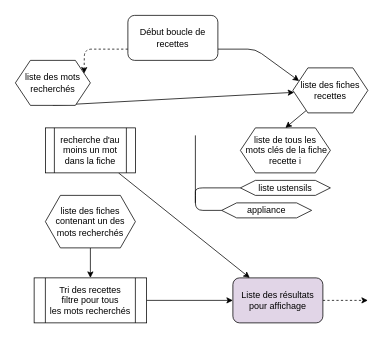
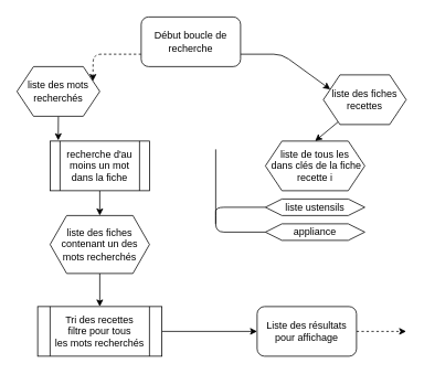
- <mxCell id="4" value="Début boucle de recettes" style="rounded=1;whiteSpace=wrap;html=1;" parent="1" vertex="1"><mxGeometry x="170" y="20" width="120" height="60" as="geometry" /></mxCell>
+ <mxCell id="4" value="Début boucle de recherche" style="rounded=1;whiteSpace=wrap;html=1;" parent="1" vertex="1"><mxGeometry x="170" y="20" width="120" height="60" as="geometry" /></mxCell>
- <mxCell id="8" style="edgeStyle=none;html=1;exitX=0.5;exitY=1;exitDx=0;exitDy=0;" parent="1" source="9" target="16" edge="1"><mxGeometry relative="1" as="geometry"><mxPoint x="120" y="80" as="targetPoint" /></mxGeometry></mxCell>
+ <mxCell id="8" style="edgeStyle=none;html=1;exitX=0.5;exitY=1;exitDx=0;exitDy=0;entryX=0.082;entryY=-0.014;entryDx=0;entryDy=0;entryPerimeter=0;" parent="1" source="9" target="11" edge="1"><mxGeometry relative="1" as="geometry"><mxPoint x="120" y="80" as="targetPoint" /></mxGeometry></mxCell>
- <mxCell id="7" value="liste de tous les&lt;br&gt;&amp;nbsp;mots clés de la fiche recette i" style="shape=hexagon;perimeter=hexagonPerimeter2;whiteSpace=wrap;html=1;fixedSize=1;" parent="1" vertex="1"><mxGeometry x="320" y="170" width="120" height="60" as="geometry" /></mxCell>
+ <mxCell id="7" value="liste de tous les&lt;br&gt;&amp;nbsp;dans clés de la fiche recette i" style="shape=hexagon;perimeter=hexagonPerimeter2;whiteSpace=wrap;html=1;fixedSize=1;" parent="1" vertex="1"><mxGeometry x="320" y="170" width="120" height="60" as="geometry" /></mxCell>
- <mxCell id="18" value="appliance" style="shape=hexagon;perimeter=hexagonPerimeter2;whiteSpace=wrap;html=1;fixedSize=1;" vertex="1" parent="1"><mxGeometry x="295" y="270" width="120" height="20" as="geometry" /></mxCell>
+ <mxCell id="18" value="appliance" style="shape=hexagon;perimeter=hexagonPerimeter2;whiteSpace=wrap;html=1;fixedSize=1;" vertex="1" parent="1"><mxGeometry x="320" y="270" width="120" height="20" as="geometry" /></mxCell>
- <mxCell id="10" value="" style="edgeStyle=none;html=1;" edge="1" parent="1" source="11" target="6"><mxGeometry relative="1" as="geometry" /></mxCell>
+ <mxCell id="10" value="" style="edgeStyle=none;html=1;" edge="1" parent="1" source="11" target="21"><mxGeometry relative="1" as="geometry" /></mxCell>
- <mxCell id="6" value="Liste des résultats&lt;br&gt;pour affichage" style="rounded=1;whiteSpace=wrap;html=1;fillColor=#e1d5e7;" parent="1" vertex="1"><mxGeometry x="310" y="370" width="120" height="60" as="geometry" /></mxCell>
+ <mxCell id="6" value="Liste des résultats&lt;br&gt;pour affichage" style="rounded=1;whiteSpace=wrap;html=1;" parent="1" vertex="1"><mxGeometry x="310" y="370" width="120" height="60" as="geometry" /></mxCell>
